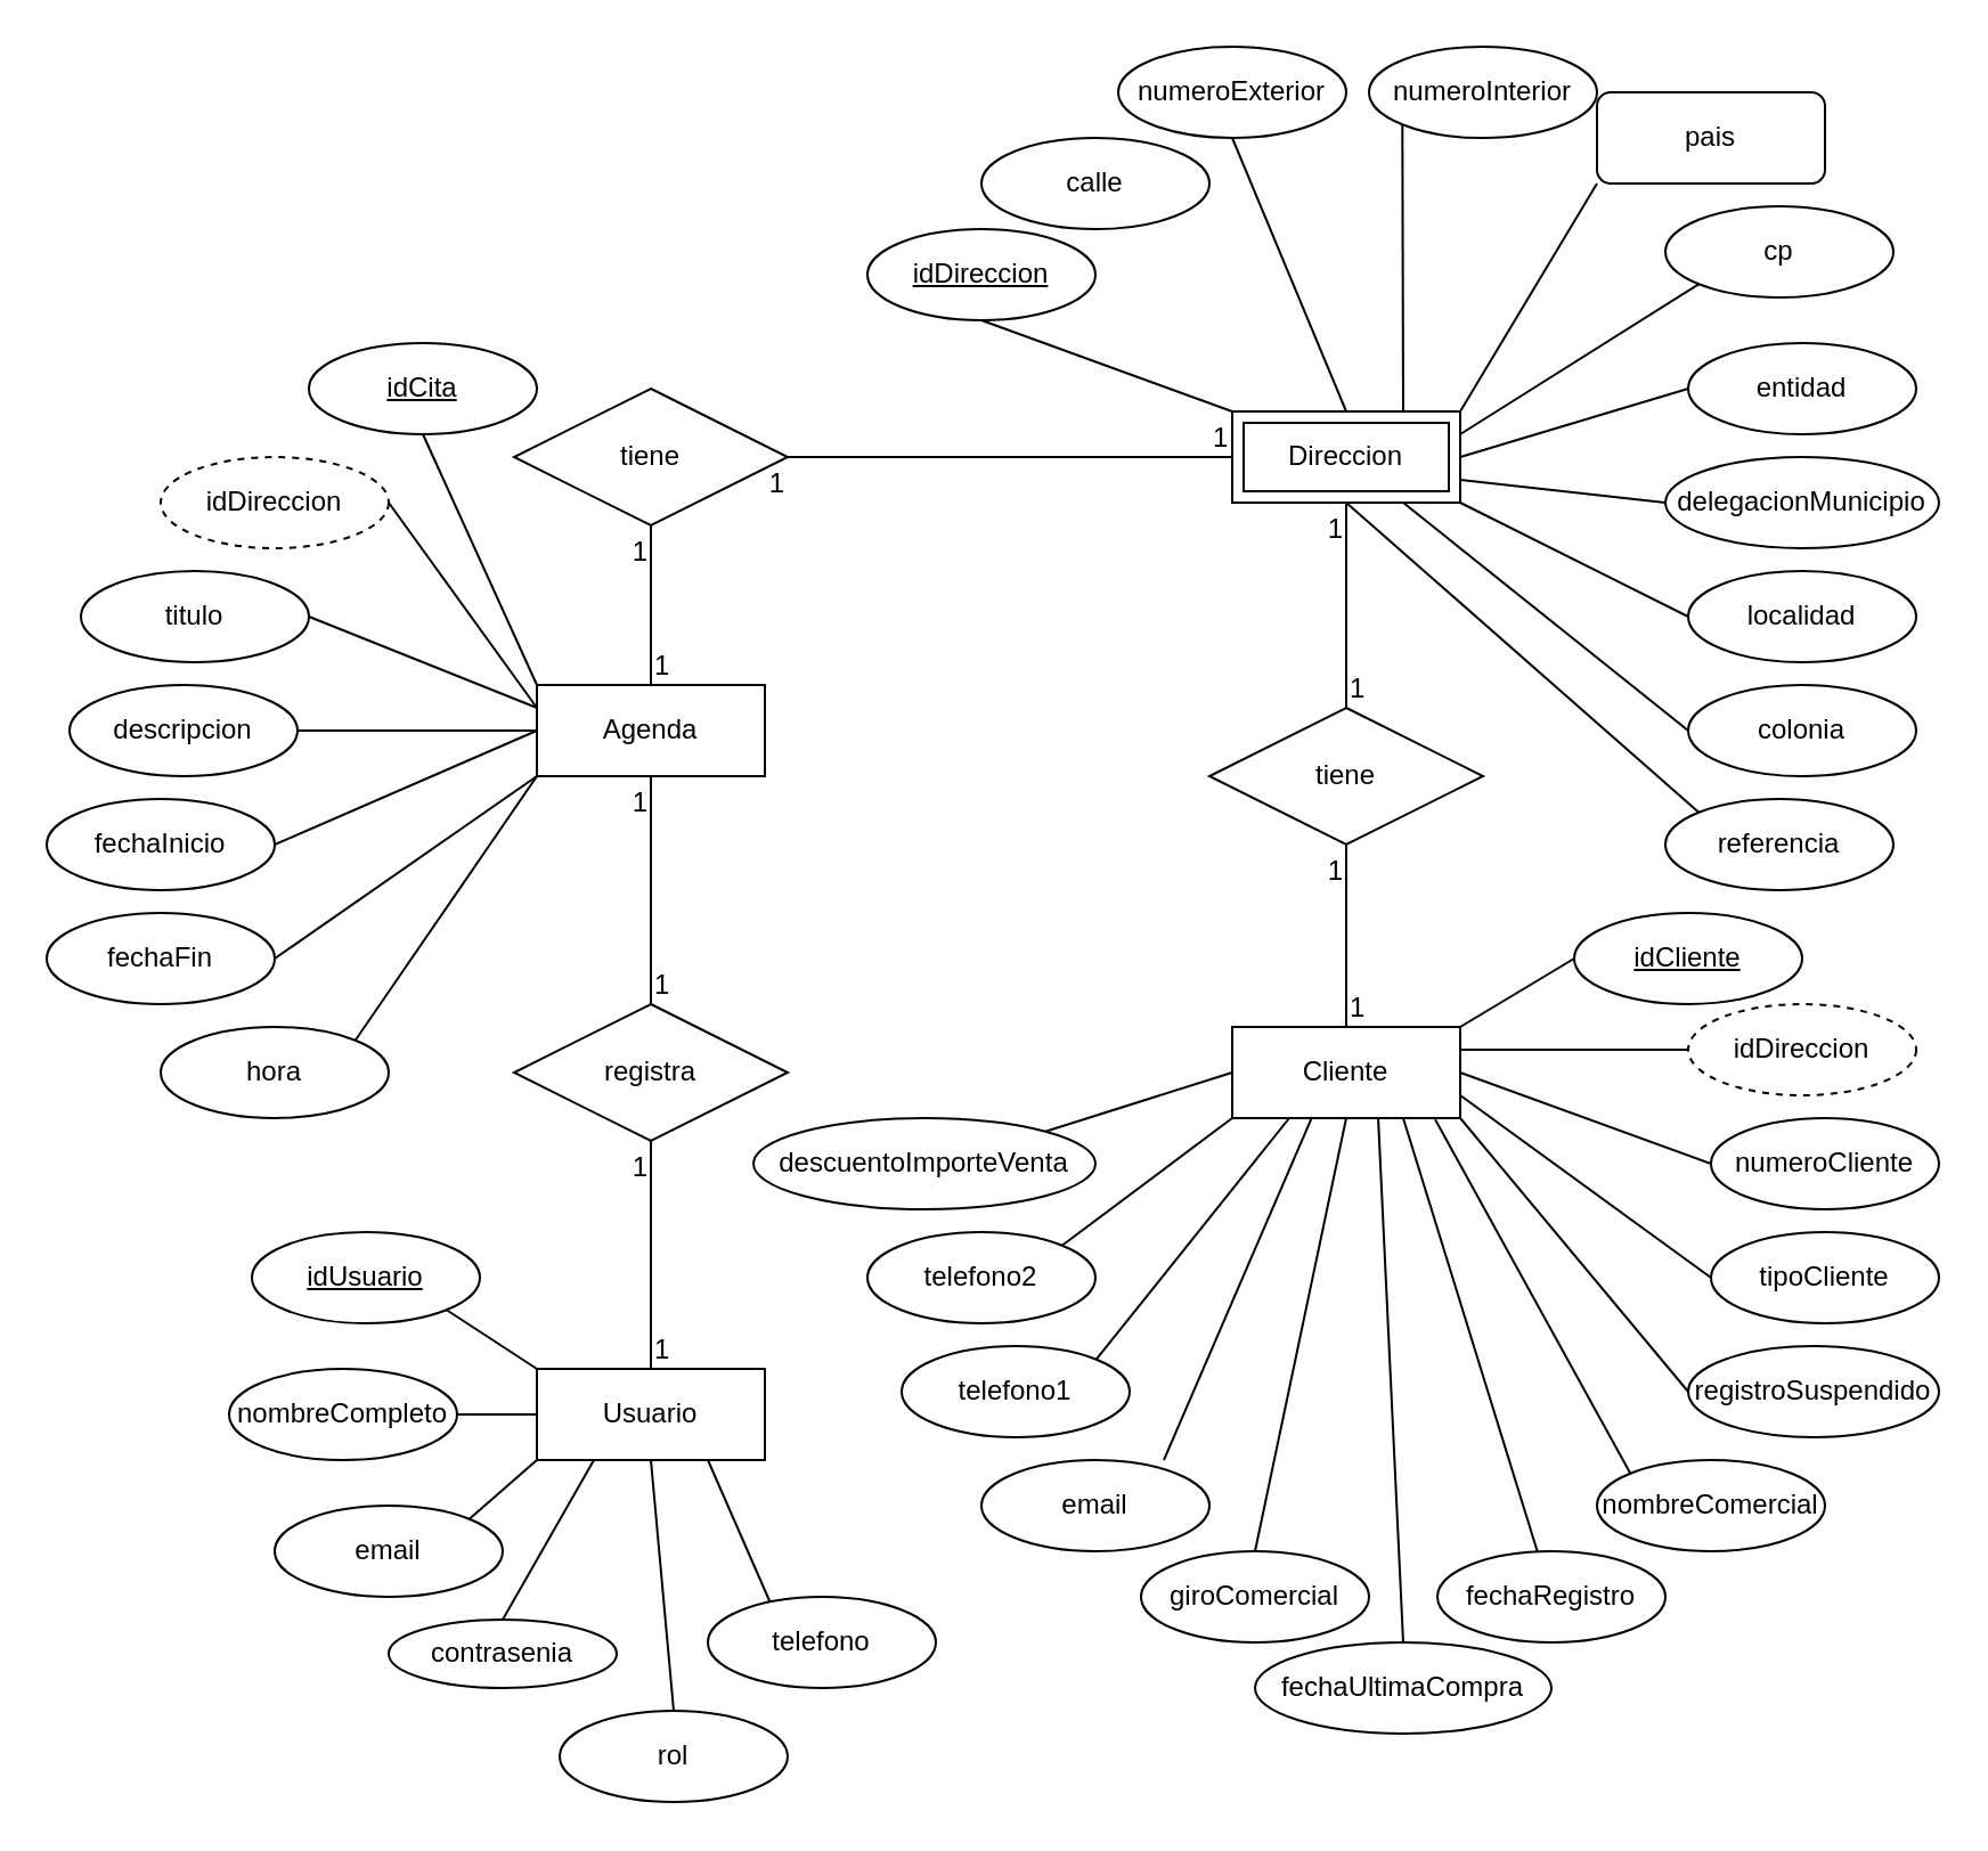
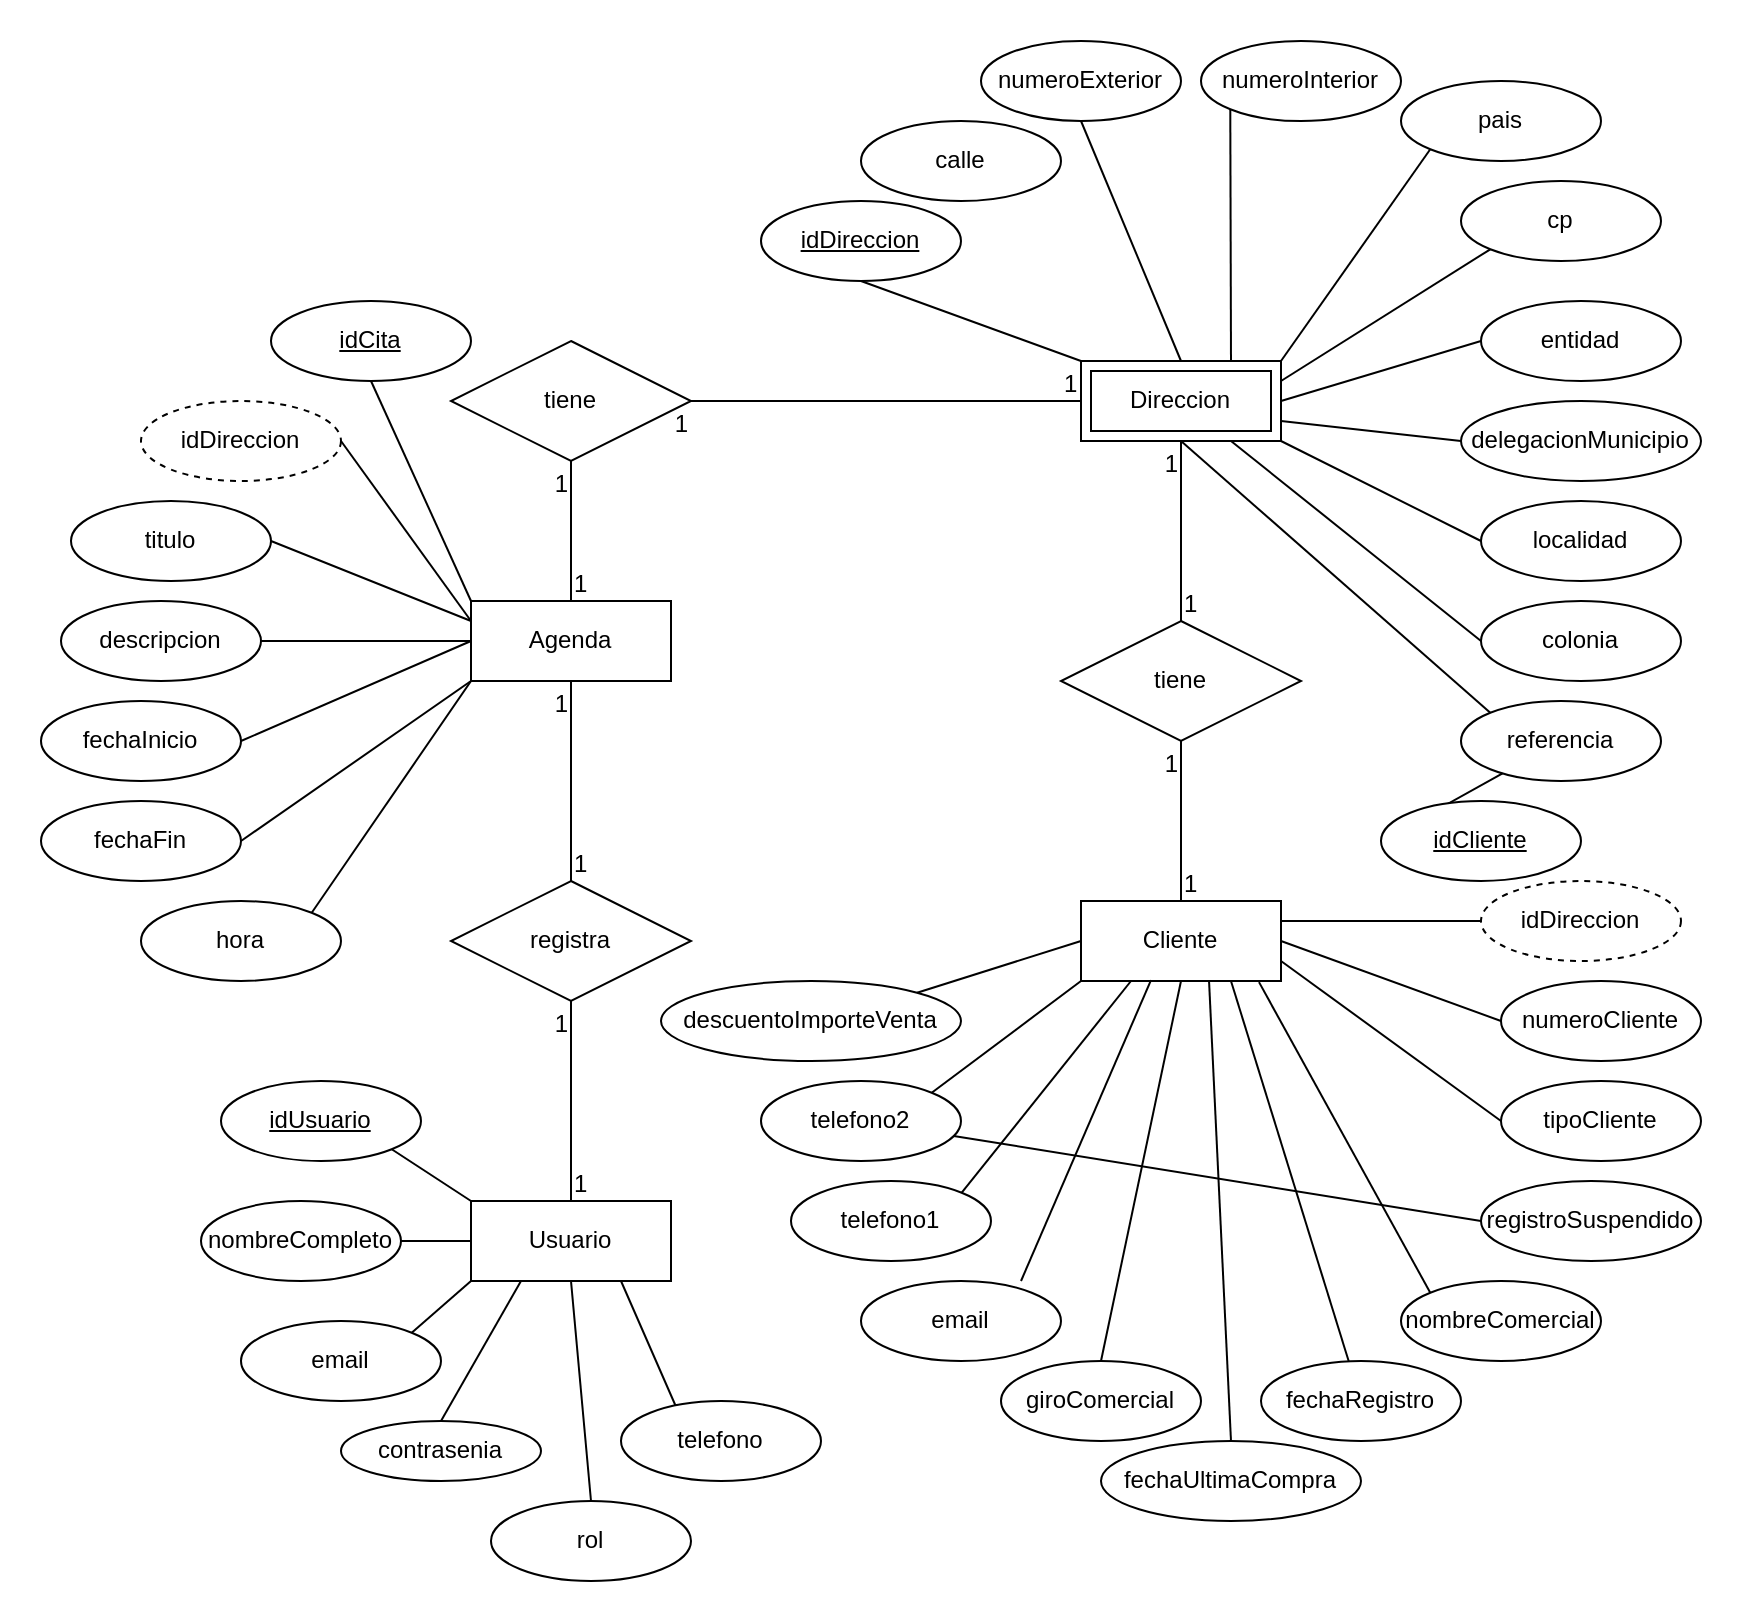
- <mxCell id="27" value="pais" style="whiteSpace=wrap;html=1;align=center;rounded=1;" parent="1" vertex="1"><mxGeometry x="700" y="40" width="100" height="40" as="geometry" /></mxCell>
+ <mxCell id="27" value="pais" style="ellipse;whiteSpace=wrap;html=1;align=center;" parent="1" vertex="1"><mxGeometry x="700" y="40" width="100" height="40" as="geometry" /></mxCell>
- <mxCell id="69" style="rounded=0;orthogonalLoop=1;jettySize=auto;html=1;exitX=0;exitY=0.5;exitDx=0;exitDy=0;entryX=1;entryY=0;entryDx=0;entryDy=0;endArrow=none;endFill=0;" parent="1" source="70" target="3" edge="1"><mxGeometry relative="1" as="geometry" /></mxCell>
+ <mxCell id="69" style="rounded=0;orthogonalLoop=1;jettySize=auto;html=1;exitX=0;exitY=0.5;exitDx=0;exitDy=0;endArrow=none;endFill=0;" parent="1" source="70" target="33" edge="1"><mxGeometry relative="1" as="geometry" /></mxCell>
- <mxCell id="79" style="rounded=0;orthogonalLoop=1;jettySize=auto;html=1;exitX=0;exitY=0.5;exitDx=0;exitDy=0;entryX=1;entryY=1;entryDx=0;entryDy=0;endArrow=none;endFill=0;" parent="1" source="80" target="3" edge="1"><mxGeometry relative="1" as="geometry" /></mxCell>
+ <mxCell id="79" style="rounded=0;orthogonalLoop=1;jettySize=auto;html=1;exitX=0;exitY=0.5;exitDx=0;exitDy=0;endArrow=none;endFill=0;" parent="1" source="80" target="94" edge="1"><mxGeometry relative="1" as="geometry" /></mxCell>
